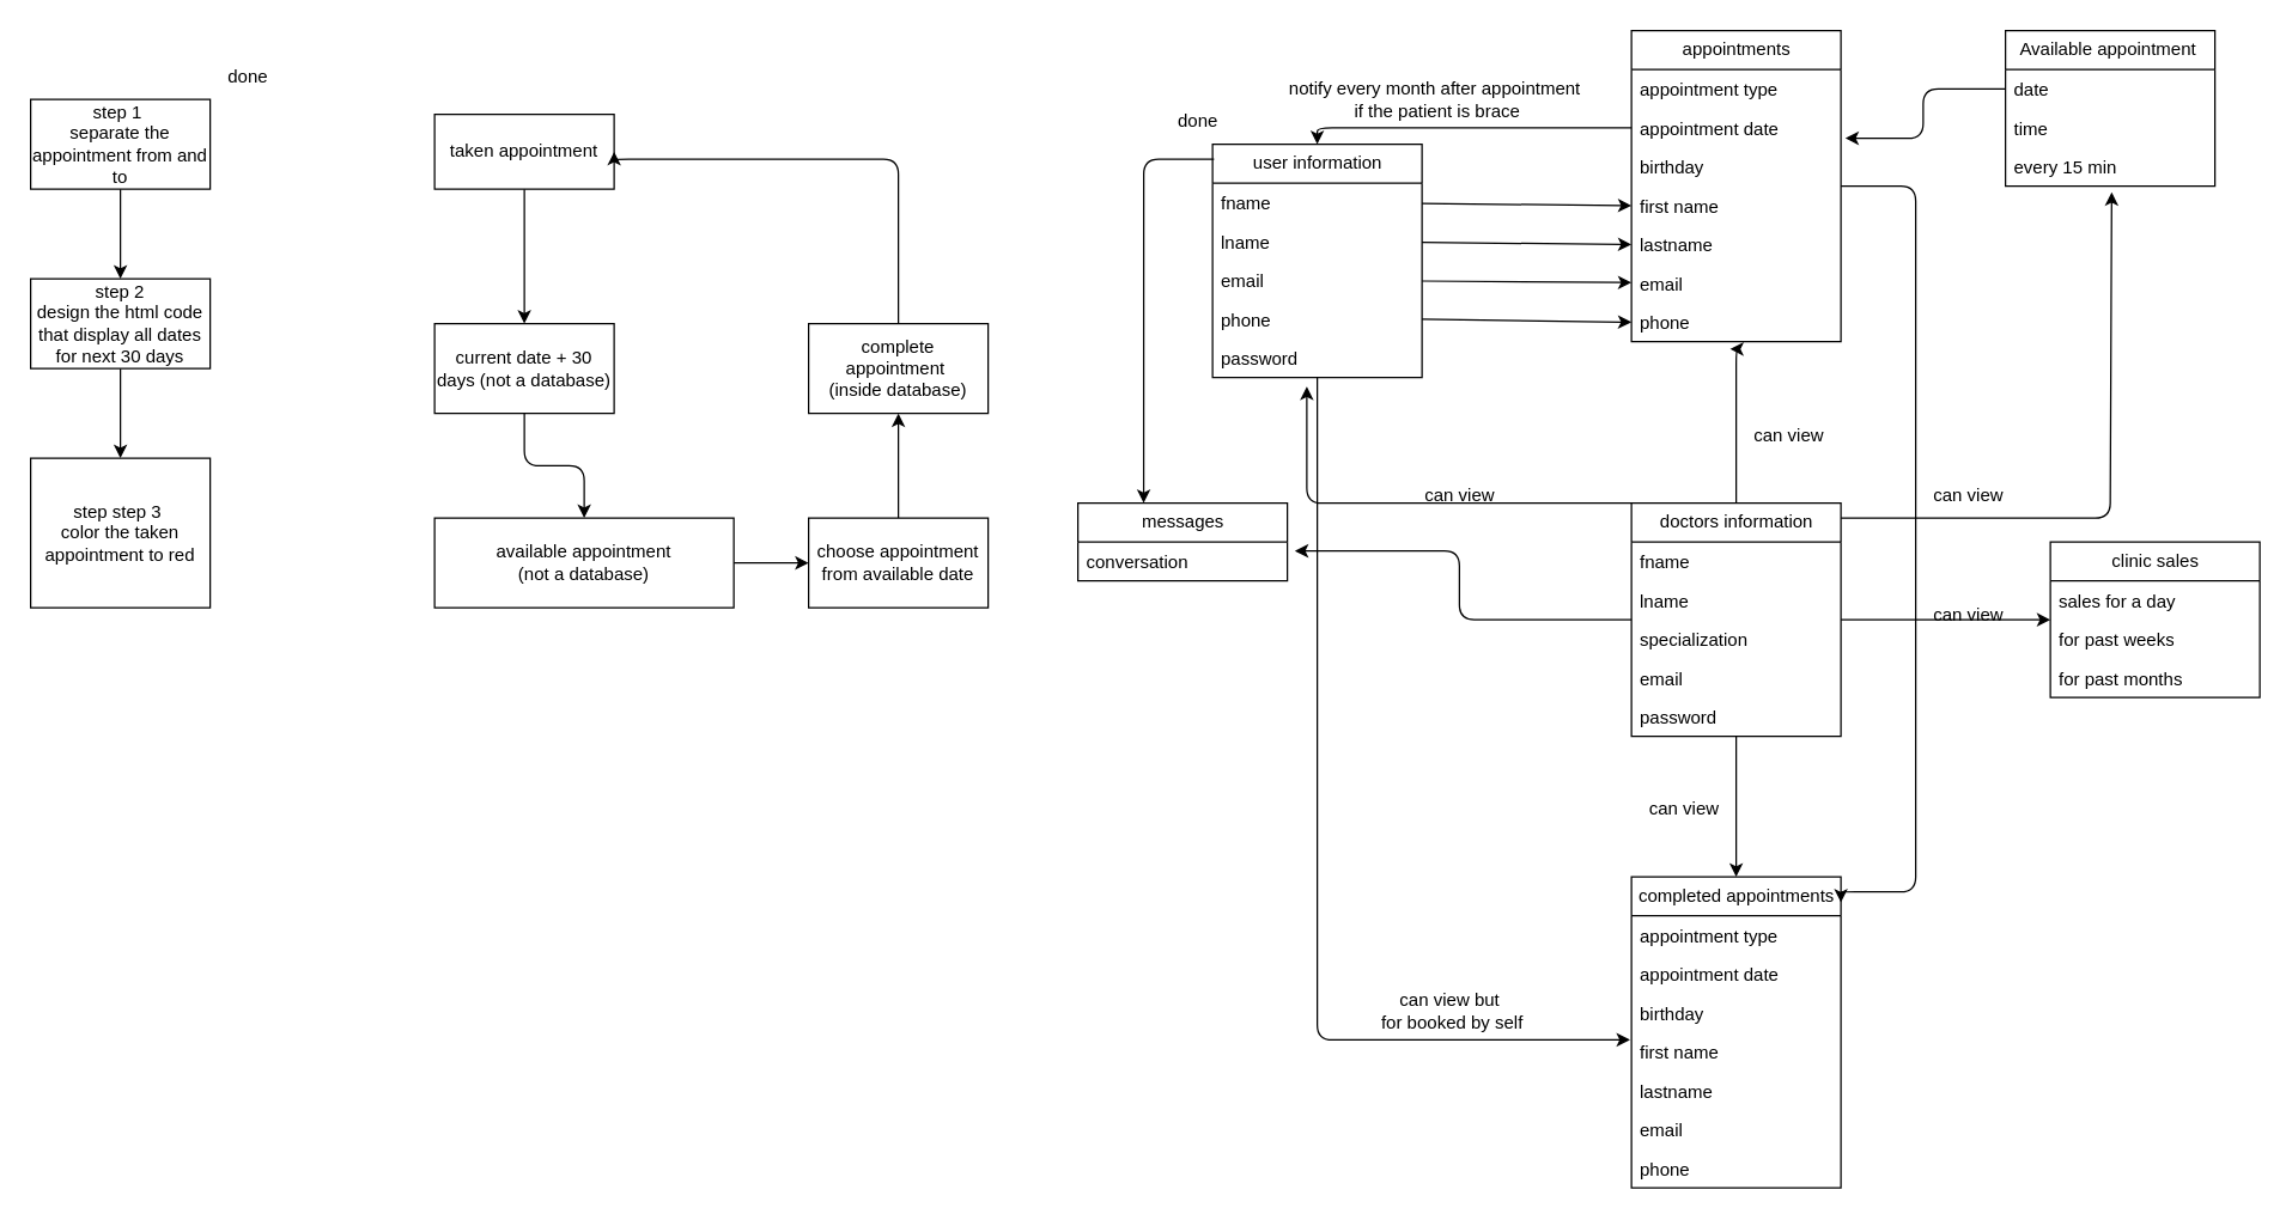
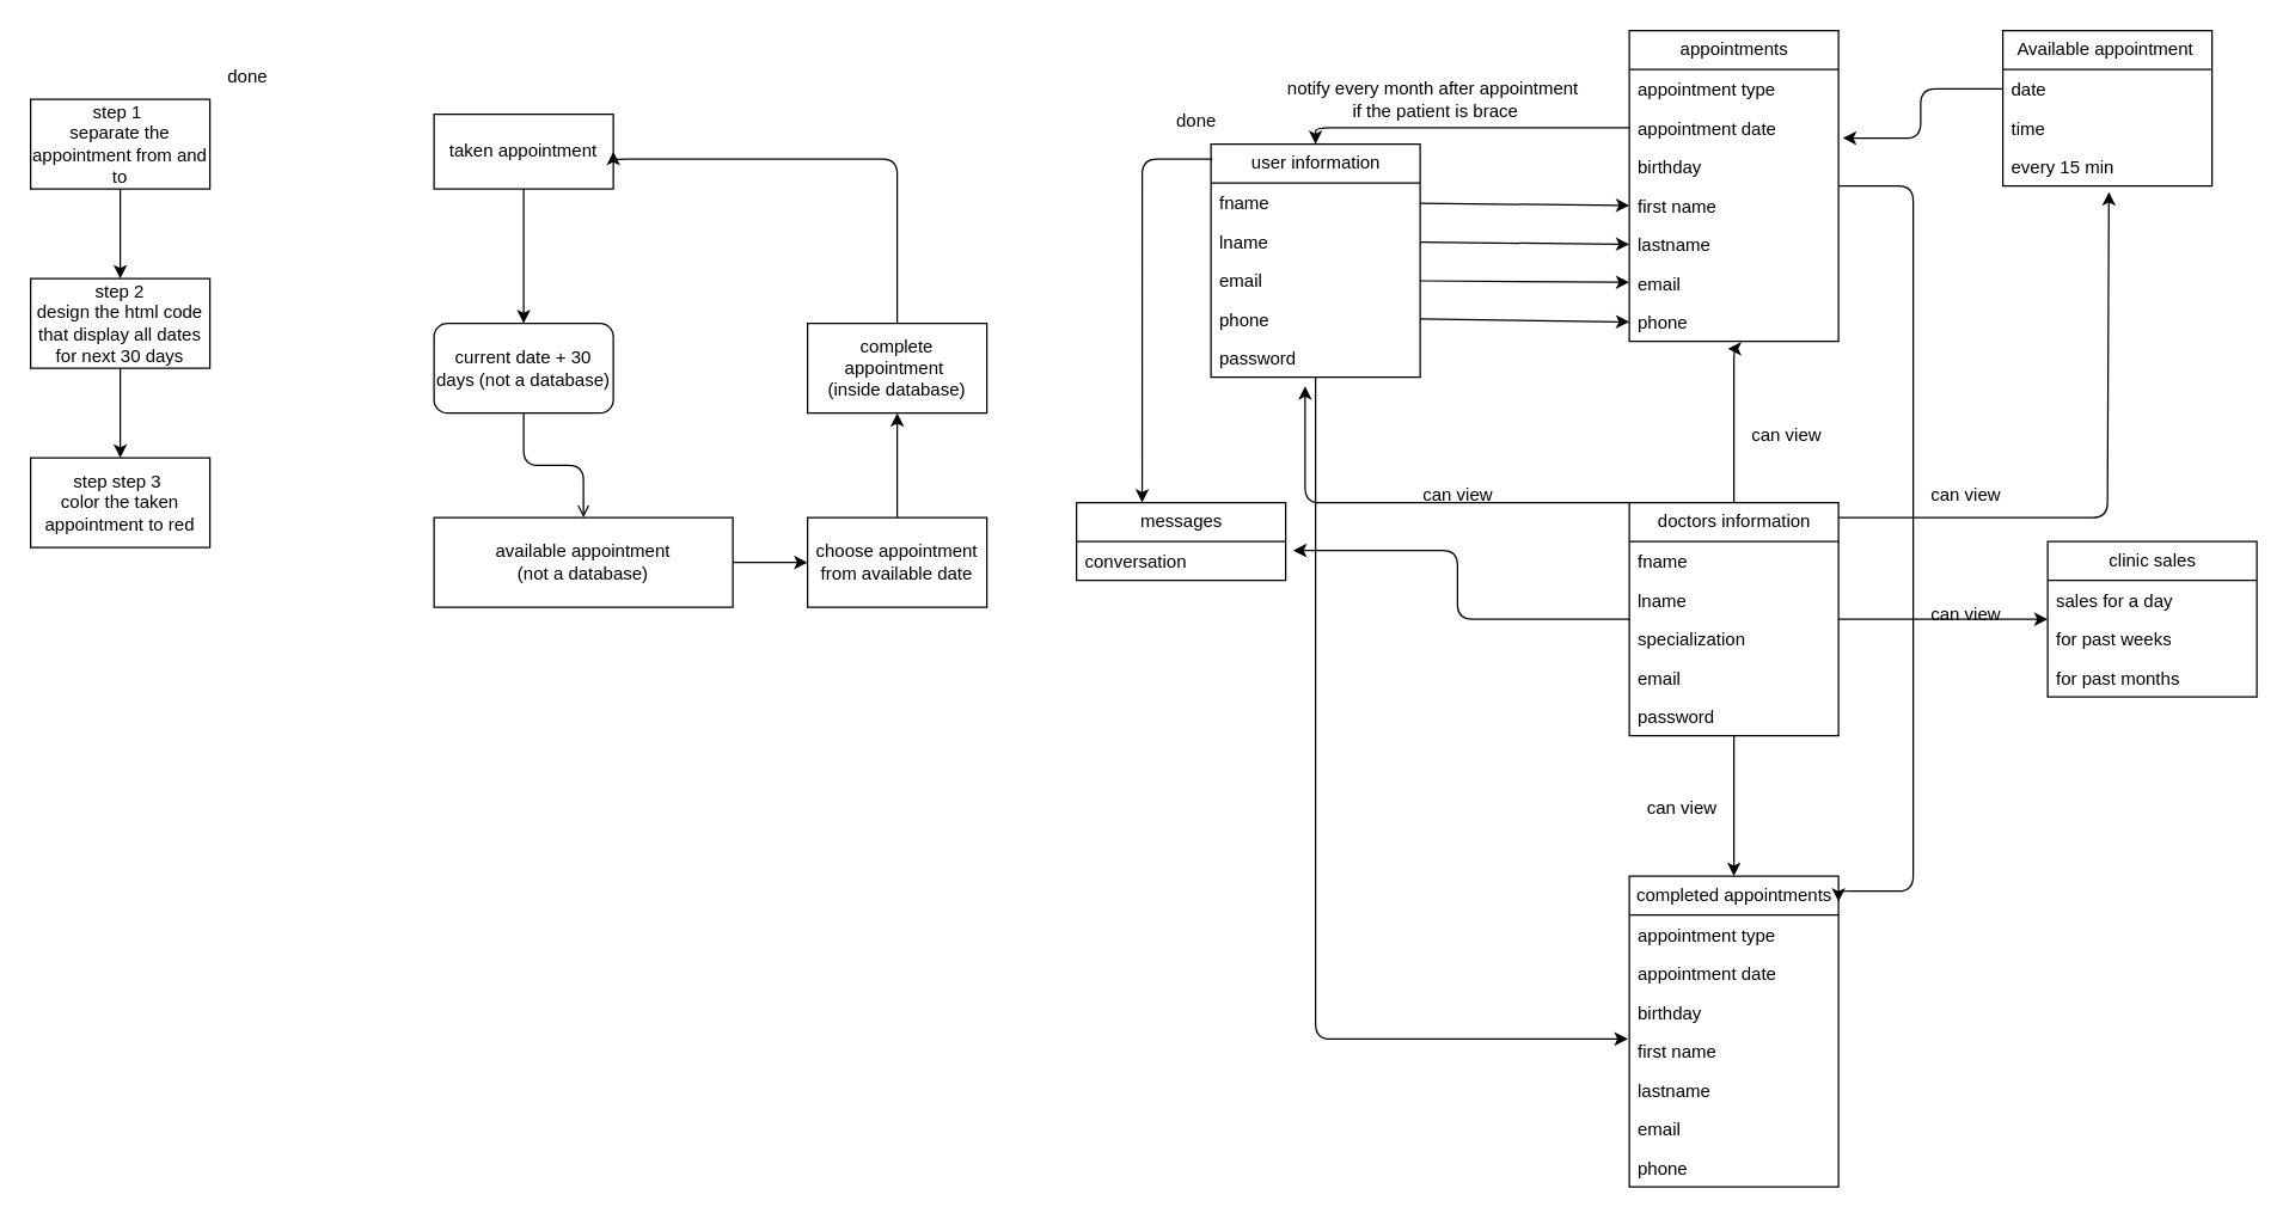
- <mxCell id="68" value="current date + 30 days (not a database)" style="rounded=0;whiteSpace=wrap;html=1;" parent="1" vertex="1"><mxGeometry x="290" y="216" width="120" height="60" as="geometry" /></mxCell>
+ <mxCell id="68" value="current date + 30 days (not a database)" style="whiteSpace=wrap;html=1;rounded=1;" parent="1" vertex="1"><mxGeometry x="290" y="216" width="120" height="60" as="geometry" /></mxCell>
- <mxCell id="67" style="edgeStyle=orthogonalEdgeStyle;html=1;entryX=0.5;entryY=0;entryDx=0;entryDy=0;" parent="1" source="68" target="70" edge="1"><mxGeometry relative="1" as="geometry" /></mxCell>
+ <mxCell id="67" style="edgeStyle=orthogonalEdgeStyle;html=1;entryX=0.5;entryY=0;entryDx=0;entryDy=0;endArrow=open;" parent="1" source="68" target="70" edge="1"><mxGeometry relative="1" as="geometry" /></mxCell>
- <mxCell id="77" value="step step 3&amp;nbsp;&lt;br&gt;color the taken appointment to red" style="rounded=0;whiteSpace=wrap;html=1;" vertex="1" parent="1"><mxGeometry x="20" y="306" width="120" height="100" as="geometry" /></mxCell>
+ <mxCell id="77" value="step step 3&amp;nbsp;&lt;br&gt;color the taken appointment to red" style="rounded=0;whiteSpace=wrap;html=1;" vertex="1" parent="1"><mxGeometry x="20" y="306" width="120" height="60" as="geometry" /></mxCell>
- <mxCell id="52" value="can view but&amp;nbsp;&lt;br&gt;for booked by self" style="text;html=1;align=center;verticalAlign=middle;resizable=0;points=[];autosize=1;strokeColor=none;fillColor=none;" parent="1" vertex="1"><mxGeometry x="910" y="656" width="120" height="40" as="geometry" /></mxCell>
